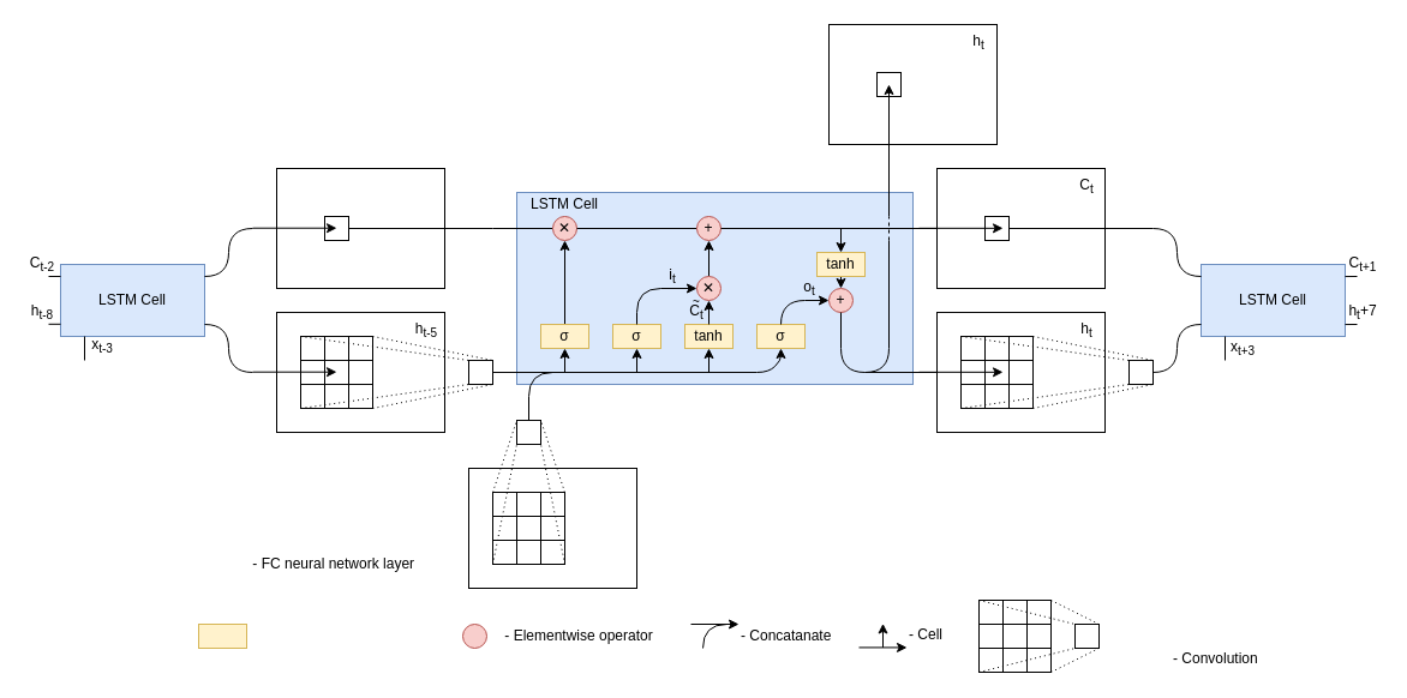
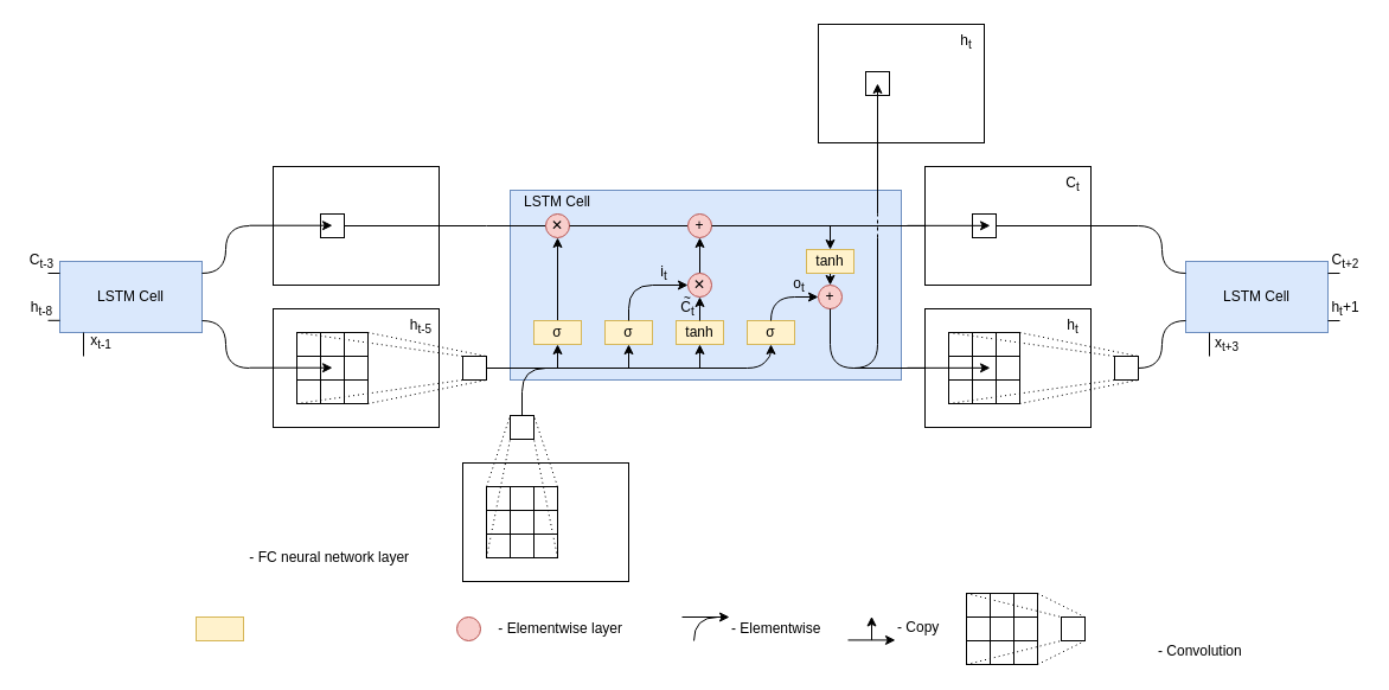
- <mxCell id="124" value="C&lt;sub&gt;t-2&lt;/sub&gt;" style="text;html=1;strokeColor=none;fillColor=none;align=center;verticalAlign=middle;whiteSpace=wrap;rounded=0;" vertex="1" parent="1"><mxGeometry x="20" y="210" width="30" height="20" as="geometry" /></mxCell>
+ <mxCell id="124" value="C&lt;sub&gt;t-3&lt;/sub&gt;" style="text;html=1;strokeColor=none;fillColor=none;align=center;verticalAlign=middle;whiteSpace=wrap;rounded=0;" vertex="1" parent="1"><mxGeometry x="20" y="210" width="30" height="20" as="geometry" /></mxCell>
- <mxCell id="126" value="C&lt;sub&gt;t+1&lt;/sub&gt;" style="text;html=1;strokeColor=none;fillColor=none;align=center;verticalAlign=middle;whiteSpace=wrap;rounded=0;" vertex="1" parent="1"><mxGeometry x="1120" y="210" width="30" height="20" as="geometry" /></mxCell>
+ <mxCell id="126" value="C&lt;sub&gt;t+2&lt;/sub&gt;" style="text;html=1;strokeColor=none;fillColor=none;align=center;verticalAlign=middle;whiteSpace=wrap;rounded=0;" vertex="1" parent="1"><mxGeometry x="1120" y="210" width="30" height="20" as="geometry" /></mxCell>
- <mxCell id="127" value="h&lt;sub&gt;t&lt;/sub&gt;+7" style="text;html=1;strokeColor=none;fillColor=none;align=center;verticalAlign=middle;whiteSpace=wrap;rounded=0;" vertex="1" parent="1"><mxGeometry x="1120" y="250" width="30" height="20" as="geometry" /></mxCell>
+ <mxCell id="127" value="h&lt;sub&gt;t&lt;/sub&gt;+1" style="text;html=1;strokeColor=none;fillColor=none;align=center;verticalAlign=middle;whiteSpace=wrap;rounded=0;" vertex="1" parent="1"><mxGeometry x="1120" y="250" width="30" height="20" as="geometry" /></mxCell>
- <mxCell id="122" value="x&lt;sub&gt;t-3&lt;/sub&gt;" style="text;html=1;strokeColor=none;fillColor=none;align=center;verticalAlign=middle;whiteSpace=wrap;rounded=0;" vertex="1" parent="1"><mxGeometry x="70" y="275" width="30" height="25" as="geometry" /></mxCell>
+ <mxCell id="122" value="x&lt;sub&gt;t-1&lt;/sub&gt;" style="text;html=1;strokeColor=none;fillColor=none;align=center;verticalAlign=middle;whiteSpace=wrap;rounded=0;" vertex="1" parent="1"><mxGeometry x="70" y="275" width="30" height="25" as="geometry" /></mxCell>
- <mxCell id="151" value="- Cell" style="text;html=1;strokeColor=none;fillColor=none;align=left;verticalAlign=middle;whiteSpace=wrap;rounded=0;" vertex="1" parent="1"><mxGeometry x="755" y="519.43" width="50" height="20" as="geometry" /></mxCell>
+ <mxCell id="151" value="- Copy" style="text;html=1;strokeColor=none;fillColor=none;align=left;verticalAlign=middle;whiteSpace=wrap;rounded=0;" vertex="1" parent="1"><mxGeometry x="755" y="519.43" width="50" height="20" as="geometry" /></mxCell>
- <mxCell id="145" value="&amp;nbsp;- Elementwise operator" style="text;html=1;strokeColor=none;fillColor=none;align=left;verticalAlign=middle;whiteSpace=wrap;rounded=0;" vertex="1" parent="1"><mxGeometry x="415" y="520" width="170" height="20" as="geometry" /></mxCell>
+ <mxCell id="145" value="&amp;nbsp;- Elementwise layer" style="text;html=1;strokeColor=none;fillColor=none;align=left;verticalAlign=middle;whiteSpace=wrap;rounded=0;" vertex="1" parent="1"><mxGeometry x="415" y="520" width="170" height="20" as="geometry" /></mxCell>
- <mxCell id="148" value="- Concatanate" style="text;html=1;strokeColor=none;fillColor=none;align=left;verticalAlign=middle;whiteSpace=wrap;rounded=0;" vertex="1" parent="1"><mxGeometry x="615" y="520" width="170" height="20" as="geometry" /></mxCell>
+ <mxCell id="148" value="- Elementwise" style="text;html=1;strokeColor=none;fillColor=none;align=left;verticalAlign=middle;whiteSpace=wrap;rounded=0;" vertex="1" parent="1"><mxGeometry x="615" y="520" width="170" height="20" as="geometry" /></mxCell>
